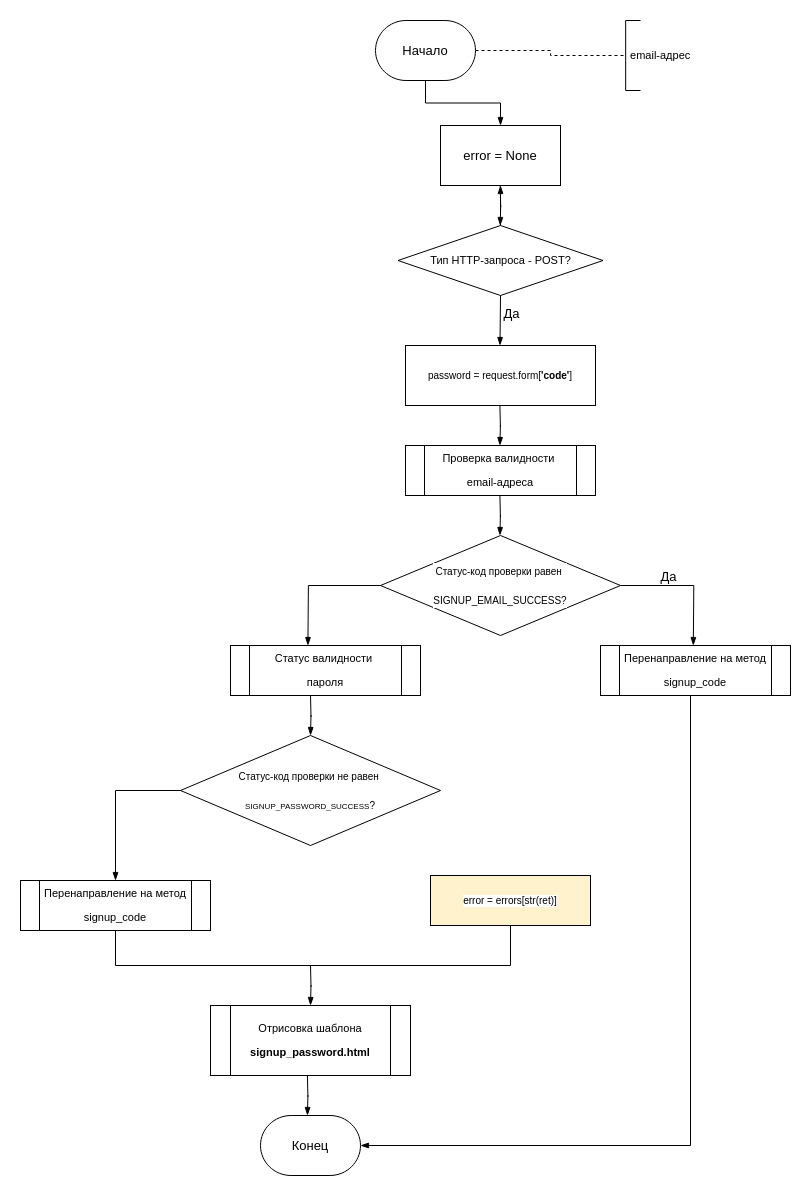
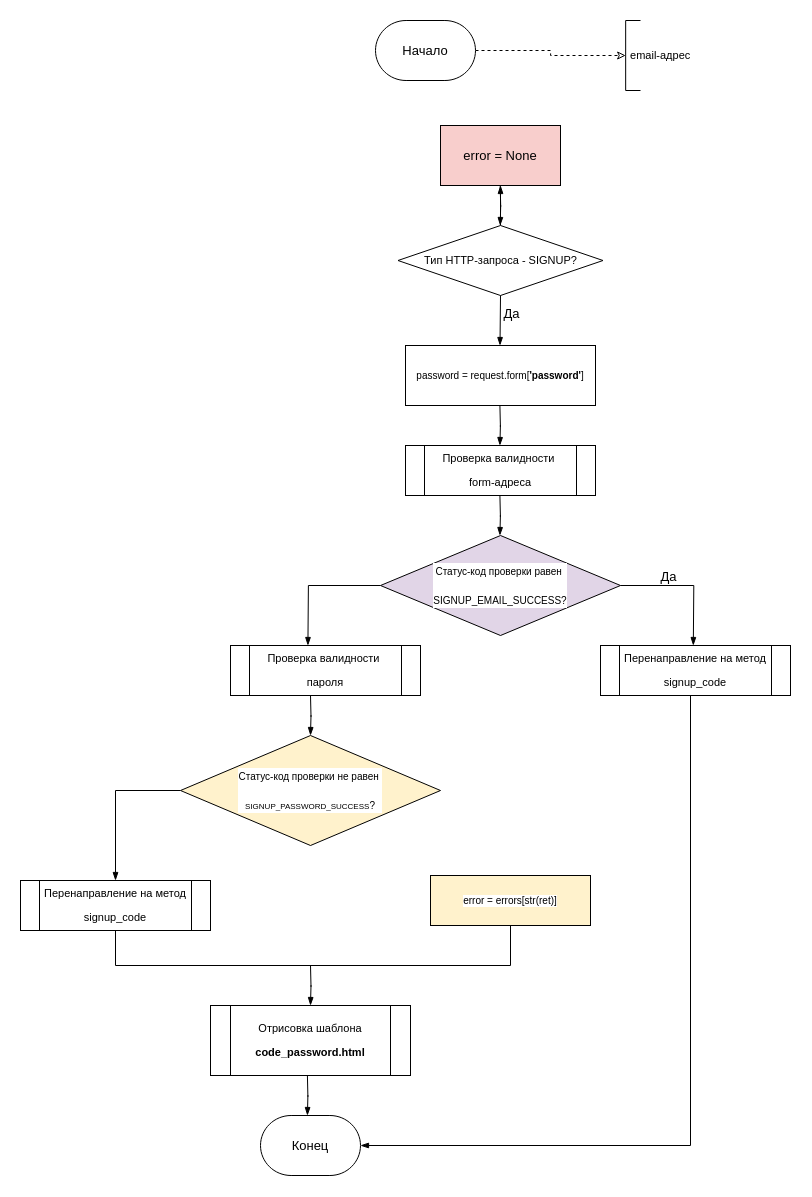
- <mxCell id="3" style="edgeStyle=orthogonalEdgeStyle;rounded=0;orthogonalLoop=1;jettySize=auto;html=1;exitX=1;exitY=0.5;exitDx=0;exitDy=0;exitPerimeter=0;fontFamily=Helvetica;fontSize=11;fontColor=#000000;startArrow=none;startFill=0;endArrow=none;endFill=0;dashed=1;" edge="1" parent="1" source="4" target="23"><mxGeometry relative="1" as="geometry"><mxPoint x="640" y="55" as="targetPoint" /></mxGeometry></mxCell>
+ <mxCell id="3" style="edgeStyle=orthogonalEdgeStyle;rounded=0;orthogonalLoop=1;jettySize=auto;html=1;exitX=1;exitY=0.5;exitDx=0;exitDy=0;exitPerimeter=0;fontFamily=Helvetica;fontSize=11;fontColor=#000000;startArrow=none;startFill=0;endArrow=classic;endFill=0;dashed=1;" edge="1" parent="1" source="4" target="23"><mxGeometry relative="1" as="geometry"><mxPoint x="640" y="55" as="targetPoint" /></mxGeometry></mxCell>
- <mxCell id="2" style="edgeStyle=orthogonalEdgeStyle;rounded=0;orthogonalLoop=1;jettySize=auto;html=1;exitX=0.5;exitY=1;exitDx=0;exitDy=0;exitPerimeter=0;fontFamily=Helvetica;fontSize=13;endArrow=blockThin;endFill=1;startArrow=none;startFill=0;" edge="1" parent="1" source="4" target="5"><mxGeometry relative="1" as="geometry" /></mxCell>
- <mxCell id="5" value="error = None" style="rounded=0;whiteSpace=wrap;html=1;fontFamily=Helvetica;fontSize=13;" vertex="1" parent="1"><mxGeometry x="440" y="125" width="120" height="60" as="geometry" /></mxCell>
+ <mxCell id="5" value="error = None" style="rounded=0;whiteSpace=wrap;html=1;fontFamily=Helvetica;fontSize=13;fillColor=#f8cecc;" vertex="1" parent="1"><mxGeometry x="440" y="125" width="120" height="60" as="geometry" /></mxCell>
- <mxCell id="7" value="&lt;pre style=&quot;background-color: rgb(255 , 255 , 255) ; font-size: 11px&quot;&gt;&lt;font face=&quot;Helvetica&quot;&gt;Тип HTTP-запроса - POST?&lt;/font&gt;&lt;/pre&gt;" style="rhombus;whiteSpace=wrap;html=1;fontFamily=Helvetica;fontSize=13;strokeWidth=1;" vertex="1" parent="1"><mxGeometry x="397.5" y="225" width="205" height="70" as="geometry" /></mxCell>
+ <mxCell id="7" value="&lt;pre style=&quot;background-color: rgb(255 , 255 , 255) ; font-size: 11px&quot;&gt;&lt;font face=&quot;Helvetica&quot;&gt;Тип HTTP-запроса - SIGNUP?&lt;/font&gt;&lt;/pre&gt;" style="rhombus;whiteSpace=wrap;html=1;fontFamily=Helvetica;fontSize=13;strokeWidth=1;" vertex="1" parent="1"><mxGeometry x="397.5" y="225" width="205" height="70" as="geometry" /></mxCell>
- <mxCell id="10" value="&lt;pre style=&quot;background-color: rgb(255 , 255 , 255) ; font-size: 10px&quot;&gt;&lt;pre&gt;&lt;font face=&quot;Helvetica&quot;&gt;password = request.form[&lt;span style=&quot;font-weight: bold&quot;&gt;'code'&lt;/span&gt;]&lt;/font&gt;&lt;/pre&gt;&lt;/pre&gt;" style="rounded=0;whiteSpace=wrap;html=1;fontFamily=Helvetica;fontSize=13;fontColor=#000000;strokeWidth=1;" vertex="1" parent="1"><mxGeometry x="405" y="345" width="190" height="60" as="geometry" /></mxCell>
+ <mxCell id="10" value="&lt;pre style=&quot;background-color: rgb(255 , 255 , 255) ; font-size: 10px&quot;&gt;&lt;pre&gt;&lt;font face=&quot;Helvetica&quot;&gt;password = request.form[&lt;span style=&quot;font-weight: bold&quot;&gt;'password'&lt;/span&gt;]&lt;/font&gt;&lt;/pre&gt;&lt;/pre&gt;" style="rounded=0;whiteSpace=wrap;html=1;fontFamily=Helvetica;fontSize=13;fontColor=#000000;strokeWidth=1;" vertex="1" parent="1"><mxGeometry x="405" y="345" width="190" height="60" as="geometry" /></mxCell>
- <mxCell id="12" value="&lt;pre style=&quot;background-color: rgb(255 , 255 , 255)&quot;&gt;&lt;font face=&quot;Helvetica&quot;&gt;Проверка валидности &lt;/font&gt;&lt;br&gt;&lt;/pre&gt;&lt;pre style=&quot;background-color: rgb(255 , 255 , 255)&quot;&gt;&lt;font face=&quot;Helvetica&quot;&gt;email-адреса&lt;/font&gt;&lt;/pre&gt;" style="shape=process;whiteSpace=wrap;html=1;backgroundOutline=1;fontFamily=Helvetica;fontSize=11;fontColor=#000000;strokeWidth=1;" vertex="1" parent="1"><mxGeometry x="405" y="445" width="190" height="50" as="geometry" /></mxCell>
+ <mxCell id="12" value="&lt;pre style=&quot;background-color: rgb(255 , 255 , 255)&quot;&gt;&lt;font face=&quot;Helvetica&quot;&gt;Проверка валидности &lt;/font&gt;&lt;br&gt;&lt;/pre&gt;&lt;pre style=&quot;background-color: rgb(255 , 255 , 255)&quot;&gt;&lt;font face=&quot;Helvetica&quot;&gt;form-адреса&lt;/font&gt;&lt;/pre&gt;" style="shape=process;whiteSpace=wrap;html=1;backgroundOutline=1;fontFamily=Helvetica;fontSize=11;fontColor=#000000;strokeWidth=1;" vertex="1" parent="1"><mxGeometry x="405" y="445" width="190" height="50" as="geometry" /></mxCell>
- <mxCell id="16" value="&lt;pre style=&quot;background-color: rgb(255 , 255 , 255)&quot;&gt;&lt;pre&gt;&lt;font face=&quot;Helvetica&quot; size=&quot;1&quot;&gt;Статус-код проверки равен &lt;/font&gt;&lt;font size=&quot;1&quot;&gt;&lt;br&gt;&lt;/font&gt;&lt;/pre&gt;&lt;pre&gt;&lt;pre&gt;&lt;font face=&quot;Helvetica&quot; style=&quot;font-size: 10px&quot;&gt;SIGNUP_EMAIL_SUCCESS?&lt;/font&gt;&lt;/pre&gt;&lt;/pre&gt;&lt;/pre&gt;" style="rhombus;whiteSpace=wrap;html=1;fontFamily=Helvetica;fontSize=13;strokeWidth=1;" vertex="1" parent="1"><mxGeometry x="380" y="535" width="240" height="100" as="geometry" /></mxCell>
+ <mxCell id="16" value="&lt;pre style=&quot;background-color: rgb(255 , 255 , 255)&quot;&gt;&lt;pre&gt;&lt;font face=&quot;Helvetica&quot; size=&quot;1&quot;&gt;Статус-код проверки равен &lt;/font&gt;&lt;font size=&quot;1&quot;&gt;&lt;br&gt;&lt;/font&gt;&lt;/pre&gt;&lt;pre&gt;&lt;pre&gt;&lt;font face=&quot;Helvetica&quot; style=&quot;font-size: 10px&quot;&gt;SIGNUP_EMAIL_SUCCESS?&lt;/font&gt;&lt;/pre&gt;&lt;/pre&gt;&lt;/pre&gt;" style="rhombus;whiteSpace=wrap;html=1;fontFamily=Helvetica;fontSize=13;strokeWidth=1;fillColor=#e1d5e7;" vertex="1" parent="1"><mxGeometry x="380" y="535" width="240" height="100" as="geometry" /></mxCell>
- <mxCell id="26" value="&lt;pre style=&quot;background-color: rgb(255 , 255 , 255)&quot;&gt;&lt;font face=&quot;Helvetica&quot;&gt;Статус валидности &lt;/font&gt;&lt;br&gt;&lt;/pre&gt;&lt;pre style=&quot;background-color: rgb(255 , 255 , 255)&quot;&gt;&lt;font face=&quot;Helvetica&quot;&gt;пароля&lt;/font&gt;&lt;/pre&gt;" style="shape=process;whiteSpace=wrap;html=1;backgroundOutline=1;fontFamily=Helvetica;fontSize=11;fontColor=#000000;strokeWidth=1;" vertex="1" parent="1"><mxGeometry x="230" y="645" width="190" height="50" as="geometry" /></mxCell>
+ <mxCell id="26" value="&lt;pre style=&quot;background-color: rgb(255 , 255 , 255)&quot;&gt;&lt;font face=&quot;Helvetica&quot;&gt;Проверка валидности &lt;/font&gt;&lt;br&gt;&lt;/pre&gt;&lt;pre style=&quot;background-color: rgb(255 , 255 , 255)&quot;&gt;&lt;font face=&quot;Helvetica&quot;&gt;пароля&lt;/font&gt;&lt;/pre&gt;" style="shape=process;whiteSpace=wrap;html=1;backgroundOutline=1;fontFamily=Helvetica;fontSize=11;fontColor=#000000;strokeWidth=1;" vertex="1" parent="1"><mxGeometry x="230" y="645" width="190" height="50" as="geometry" /></mxCell>
- <mxCell id="28" value="&lt;pre style=&quot;background-color: rgb(255 , 255 , 255)&quot;&gt;&lt;pre&gt;&lt;font face=&quot;Helvetica&quot; size=&quot;1&quot;&gt;Статус-код проверки&amp;nbsp;&lt;/font&gt;&lt;span style=&quot;font-family: &amp;#34;helvetica&amp;#34; ; font-size: x-small ; white-space: normal&quot;&gt;не равен&amp;nbsp;&lt;/span&gt;&lt;/pre&gt;&lt;pre&gt;&lt;pre&gt;&lt;font face=&quot;Helvetica&quot; style=&quot;font-size: 8px&quot;&gt;SIGNUP_PASSWORD_SUCCESS&lt;/font&gt;&lt;font face=&quot;Helvetica&quot; style=&quot;font-size: 10px&quot;&gt;?&lt;/font&gt;&lt;/pre&gt;&lt;/pre&gt;&lt;/pre&gt;" style="rhombus;whiteSpace=wrap;html=1;fontFamily=Helvetica;fontSize=13;strokeWidth=1;" vertex="1" parent="1"><mxGeometry x="180" y="735" width="260" height="110" as="geometry" /></mxCell>
+ <mxCell id="28" value="&lt;pre style=&quot;background-color: rgb(255 , 255 , 255)&quot;&gt;&lt;pre&gt;&lt;font face=&quot;Helvetica&quot; size=&quot;1&quot;&gt;Статус-код проверки&amp;nbsp;&lt;/font&gt;&lt;span style=&quot;font-family: &amp;#34;helvetica&amp;#34; ; font-size: x-small ; white-space: normal&quot;&gt;не равен&amp;nbsp;&lt;/span&gt;&lt;/pre&gt;&lt;pre&gt;&lt;pre&gt;&lt;font face=&quot;Helvetica&quot; style=&quot;font-size: 8px&quot;&gt;SIGNUP_PASSWORD_SUCCESS&lt;/font&gt;&lt;font face=&quot;Helvetica&quot; style=&quot;font-size: 10px&quot;&gt;?&lt;/font&gt;&lt;/pre&gt;&lt;/pre&gt;&lt;/pre&gt;" style="rhombus;whiteSpace=wrap;html=1;fontFamily=Helvetica;fontSize=13;strokeWidth=1;fillColor=#fff2cc;" vertex="1" parent="1"><mxGeometry x="180" y="735" width="260" height="110" as="geometry" /></mxCell>
- <mxCell id="20" value="&lt;pre style=&quot;background-color: rgb(255 , 255 , 255) ; font-size: 11px&quot;&gt;&lt;pre&gt;&lt;pre&gt;&lt;font face=&quot;Helvetica&quot;&gt;Отрисовка шаблона&lt;/font&gt;&lt;/pre&gt;&lt;pre&gt;&lt;pre&gt;&lt;span style=&quot;font-weight: bold&quot;&gt;&lt;font face=&quot;Helvetica&quot;&gt;signup_password.html&lt;/font&gt;&lt;/span&gt;&lt;/pre&gt;&lt;/pre&gt;&lt;/pre&gt;&lt;/pre&gt;" style="shape=process;whiteSpace=wrap;html=1;backgroundOutline=1;fontFamily=Helvetica;fontSize=13;fontColor=#000000;strokeWidth=1;" vertex="1" parent="1"><mxGeometry x="210" y="1005" width="200" height="70" as="geometry" /></mxCell>
+ <mxCell id="20" value="&lt;pre style=&quot;background-color: rgb(255 , 255 , 255) ; font-size: 11px&quot;&gt;&lt;pre&gt;&lt;pre&gt;&lt;font face=&quot;Helvetica&quot;&gt;Отрисовка шаблона&lt;/font&gt;&lt;/pre&gt;&lt;pre&gt;&lt;pre&gt;&lt;span style=&quot;font-weight: bold&quot;&gt;&lt;font face=&quot;Helvetica&quot;&gt;code_password.html&lt;/font&gt;&lt;/span&gt;&lt;/pre&gt;&lt;/pre&gt;&lt;/pre&gt;&lt;/pre&gt;" style="shape=process;whiteSpace=wrap;html=1;backgroundOutline=1;fontFamily=Helvetica;fontSize=13;fontColor=#000000;strokeWidth=1;" vertex="1" parent="1"><mxGeometry x="210" y="1005" width="200" height="70" as="geometry" /></mxCell>
